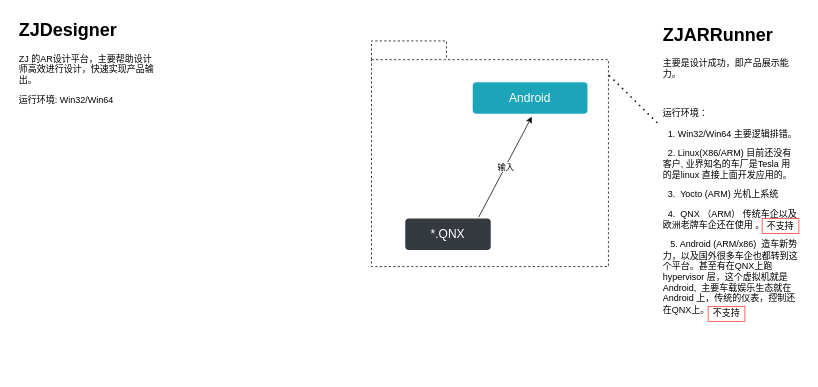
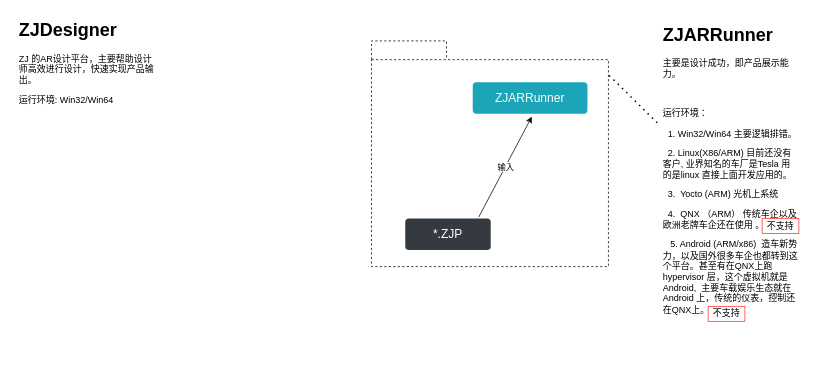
- <mxCell id="3" value="Android" style="html=1;shadow=0;dashed=0;shape=mxgraph.bootstrap.rrect;rSize=5;strokeColor=none;strokeWidth=1;fillColor=#1CA5B8;fontColor=#FFFFFF;whiteSpace=wrap;align=center;verticalAlign=middle;spacingLeft=0;fontStyle=0;fontSize=16;spacing=5;" parent="1" vertex="1"><mxGeometry x="630" y="109" width="153" height="42" as="geometry" /></mxCell>
+ <mxCell id="3" value="ZJARRunner" style="html=1;shadow=0;dashed=0;shape=mxgraph.bootstrap.rrect;rSize=5;strokeColor=none;strokeWidth=1;fillColor=#1CA5B8;fontColor=#FFFFFF;whiteSpace=wrap;align=center;verticalAlign=middle;spacingLeft=0;fontStyle=0;fontSize=16;spacing=5;" parent="1" vertex="1"><mxGeometry x="630" y="109" width="153" height="42" as="geometry" /></mxCell>
- <mxCell id="4" value="*.QNX" style="html=1;shadow=0;dashed=0;shape=mxgraph.bootstrap.rrect;rSize=5;strokeColor=none;strokeWidth=1;fillColor=#343A40;fontColor=#ffffff;whiteSpace=wrap;align=center;verticalAlign=middle;spacingLeft=0;fontStyle=0;fontSize=16;spacing=5;" parent="1" vertex="1"><mxGeometry x="540" y="291" width="114" height="42" as="geometry" /></mxCell>
+ <mxCell id="4" value="*.ZJP" style="html=1;shadow=0;dashed=0;shape=mxgraph.bootstrap.rrect;rSize=5;strokeColor=none;strokeWidth=1;fillColor=#343A40;fontColor=#ffffff;whiteSpace=wrap;align=center;verticalAlign=middle;spacingLeft=0;fontStyle=0;fontSize=16;spacing=5;" parent="1" vertex="1"><mxGeometry x="540" y="291" width="114" height="42" as="geometry" /></mxCell>
